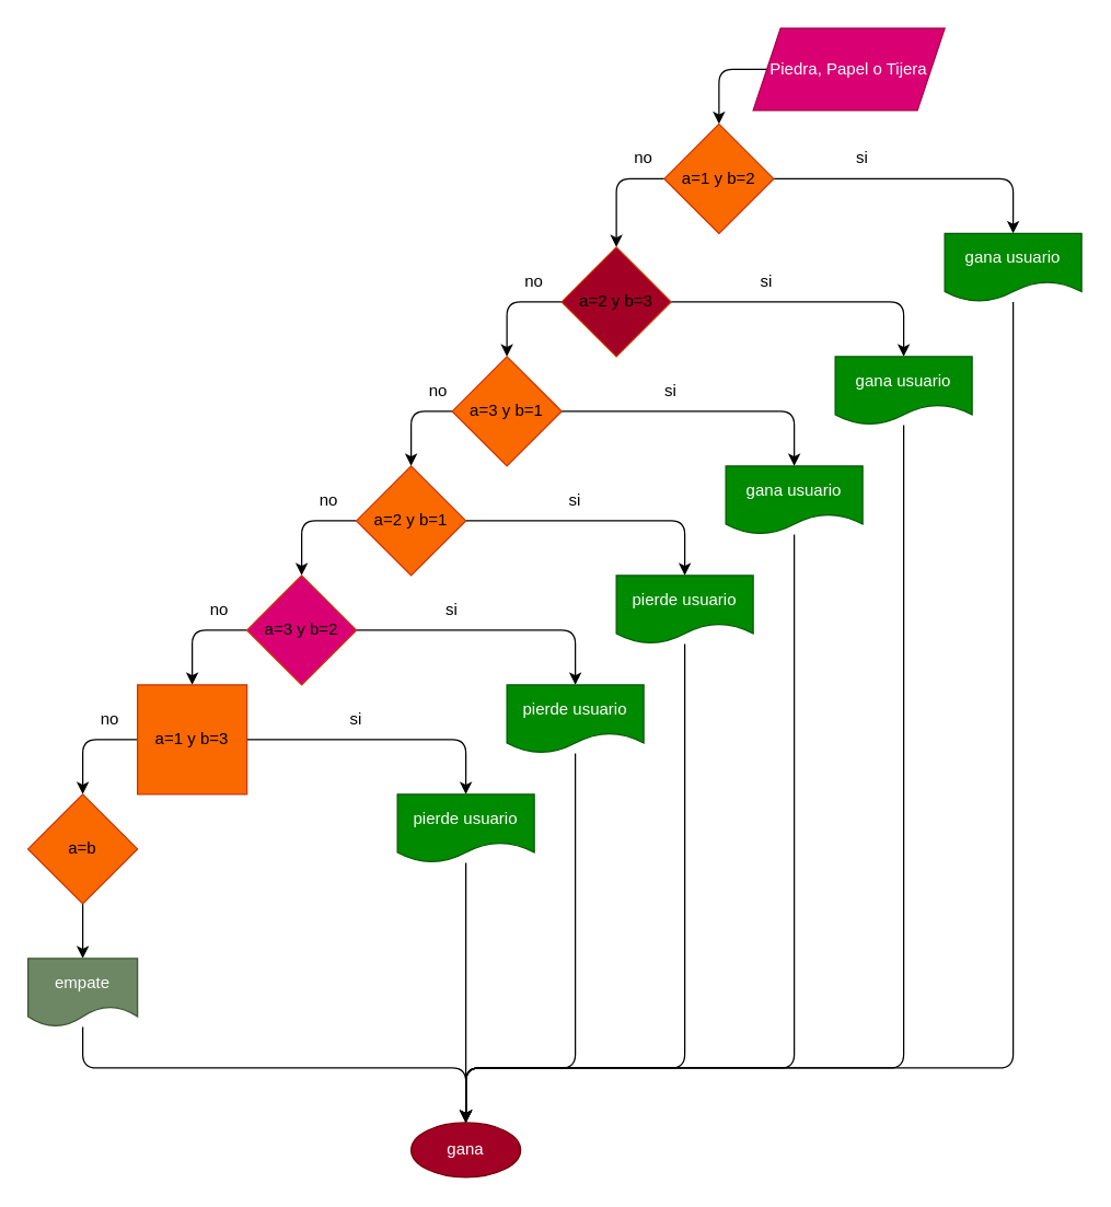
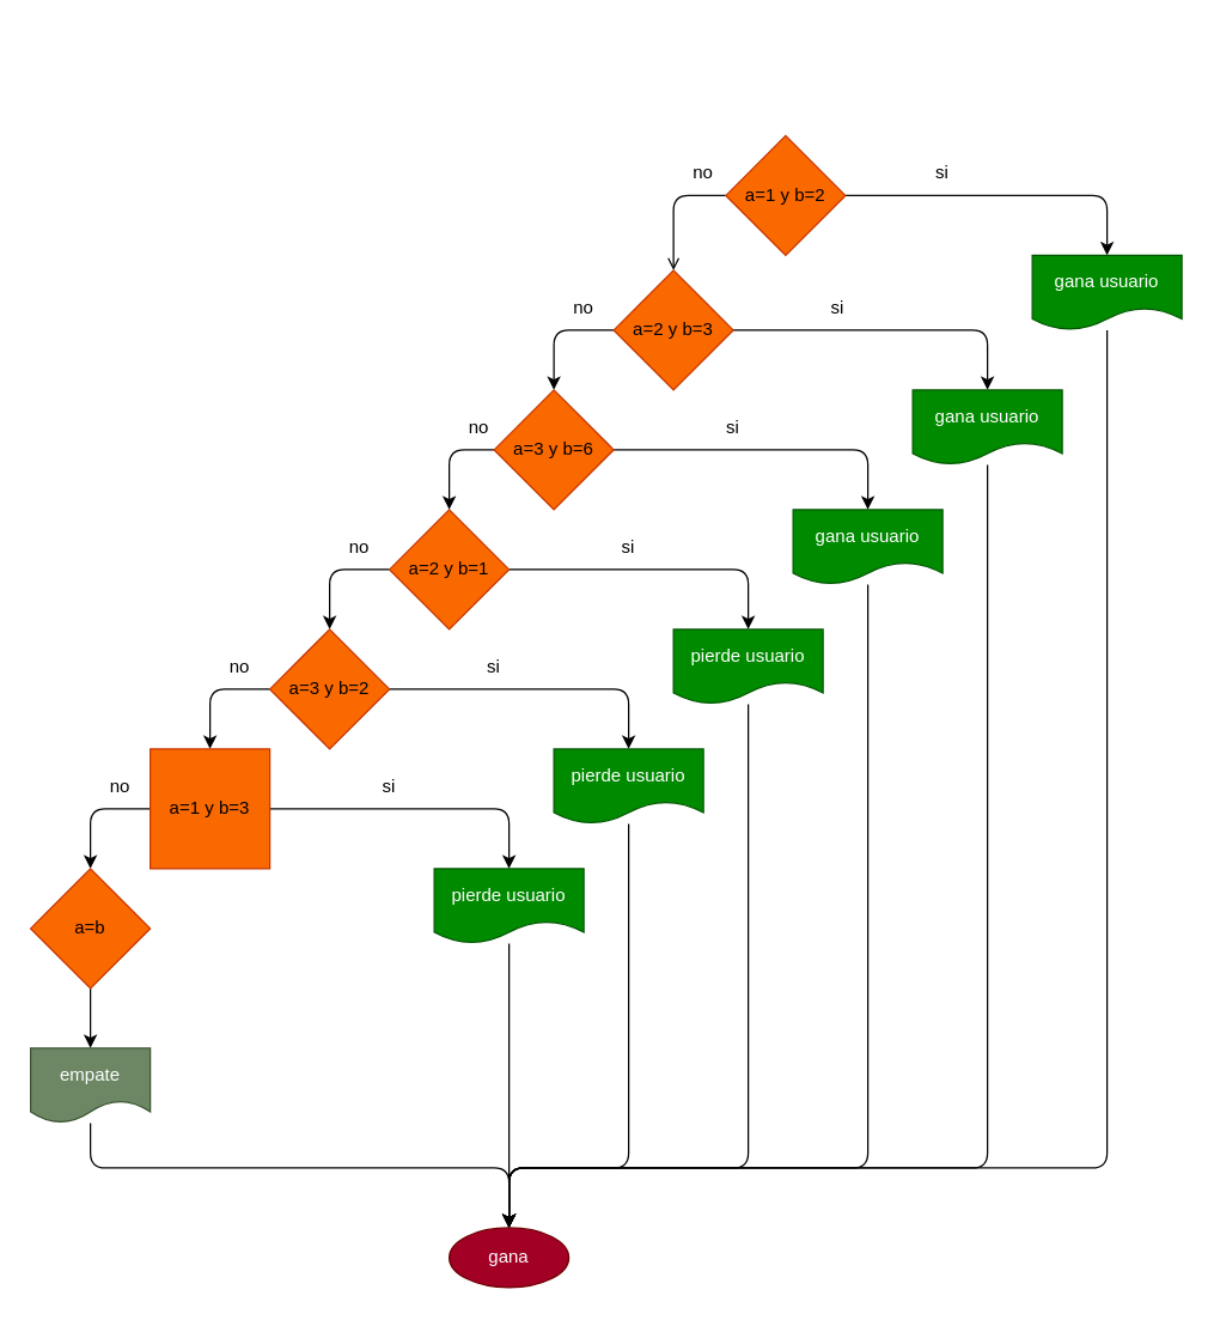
- <mxCell id="3" value="Piedra, Papel o Tijera" style="shape=parallelogram;perimeter=parallelogramPerimeter;whiteSpace=wrap;html=1;fixedSize=1;fillColor=#d80073;strokeColor=#A50040;fontColor=#ffffff;" vertex="1" parent="1"><mxGeometry x="550" y="20" width="140" height="60" as="geometry" /></mxCell>
- <mxCell id="2" style="edgeStyle=none;html=1;entryX=0.5;entryY=0;entryDx=0;entryDy=0;" edge="1" parent="1" source="3" target="6"><mxGeometry relative="1" as="geometry"><mxPoint x="340" y="110" as="targetPoint" /><Array as="points"><mxPoint x="525" y="50" /></Array></mxGeometry></mxCell>
- <mxCell id="4" style="edgeStyle=none;html=1;" edge="1" parent="1" source="6" target="9"><mxGeometry relative="1" as="geometry"><mxPoint x="220" y="180" as="targetPoint" /><Array as="points"><mxPoint x="450" y="130" /></Array></mxGeometry></mxCell>
+ <mxCell id="4" style="edgeStyle=none;html=1;endArrow=open;" edge="1" parent="1" source="6" target="9"><mxGeometry relative="1" as="geometry"><mxPoint x="220" y="180" as="targetPoint" /><Array as="points"><mxPoint x="450" y="130" /></Array></mxGeometry></mxCell>
- <mxCell id="9" value="a=2 y b=3" style="rhombus;whiteSpace=wrap;html=1;fillColor=#a20025;strokeColor=#C73500;fontColor=#000000;" vertex="1" parent="1"><mxGeometry x="410" y="180" width="80" height="80" as="geometry" /></mxCell>
+ <mxCell id="9" value="a=2 y b=3" style="rhombus;whiteSpace=wrap;html=1;fillColor=#fa6800;strokeColor=#C73500;fontColor=#000000;" vertex="1" parent="1"><mxGeometry x="410" y="180" width="80" height="80" as="geometry" /></mxCell>
- <mxCell id="18" value="a=3 y b=1" style="rhombus;whiteSpace=wrap;html=1;fillColor=#fa6800;strokeColor=#C73500;fontColor=#000000;" vertex="1" parent="1"><mxGeometry x="330" y="260" width="80" height="80" as="geometry" /></mxCell>
+ <mxCell id="18" value="a=3 y b=6" style="rhombus;whiteSpace=wrap;html=1;fillColor=#fa6800;strokeColor=#C73500;fontColor=#000000;" vertex="1" parent="1"><mxGeometry x="330" y="260" width="80" height="80" as="geometry" /></mxCell>
- <mxCell id="15" value="a=3 y b=2" style="rhombus;whiteSpace=wrap;html=1;fillColor=#d80073;strokeColor=#C73500;fontColor=#000000;" vertex="1" parent="1"><mxGeometry x="180" y="420" width="80" height="80" as="geometry" /></mxCell>
+ <mxCell id="15" value="a=3 y b=2" style="rhombus;whiteSpace=wrap;html=1;fillColor=#fa6800;strokeColor=#C73500;fontColor=#000000;" vertex="1" parent="1"><mxGeometry x="180" y="420" width="80" height="80" as="geometry" /></mxCell>
